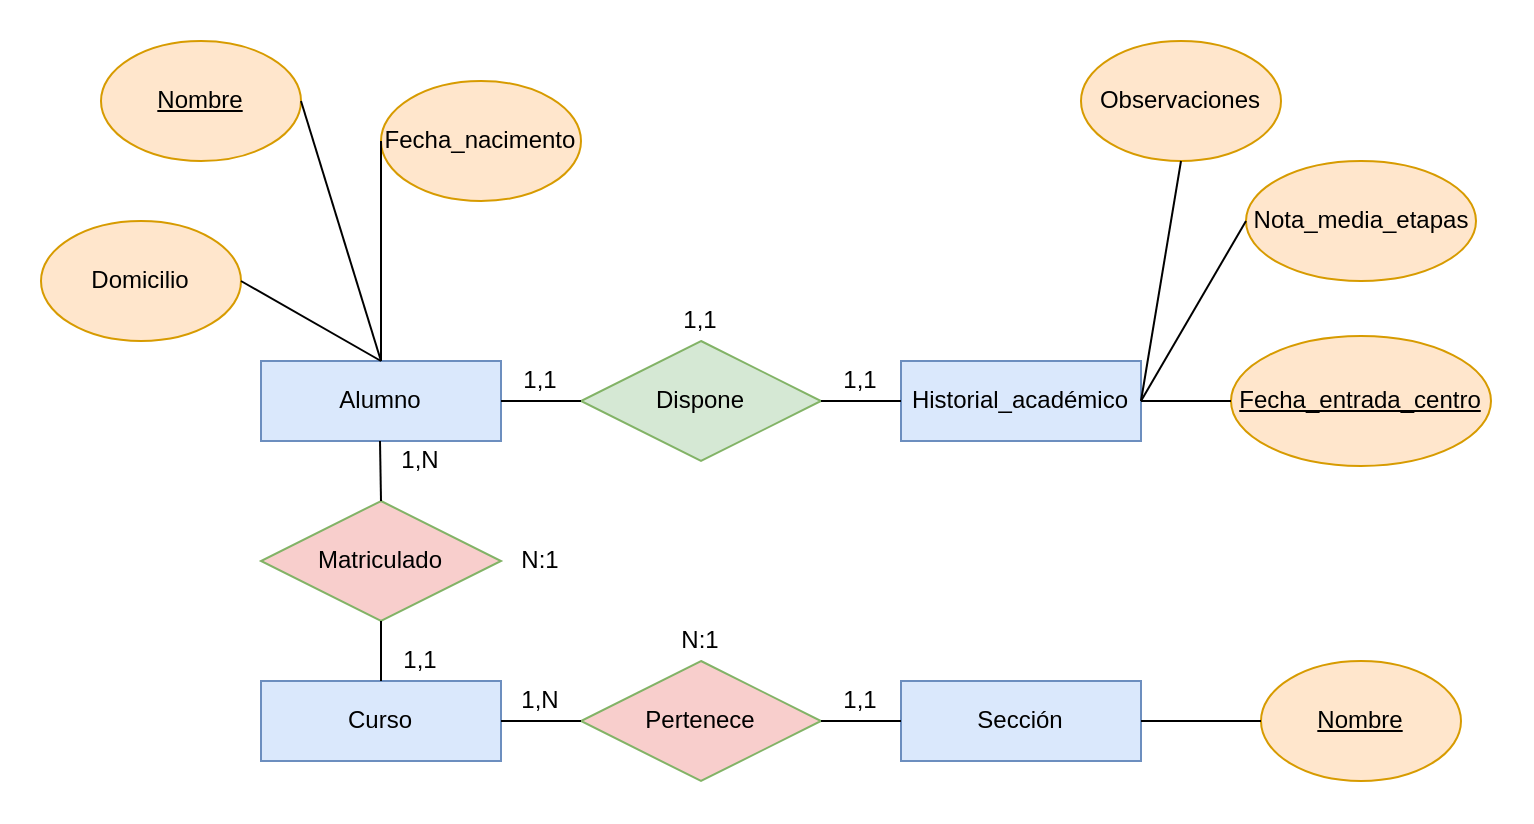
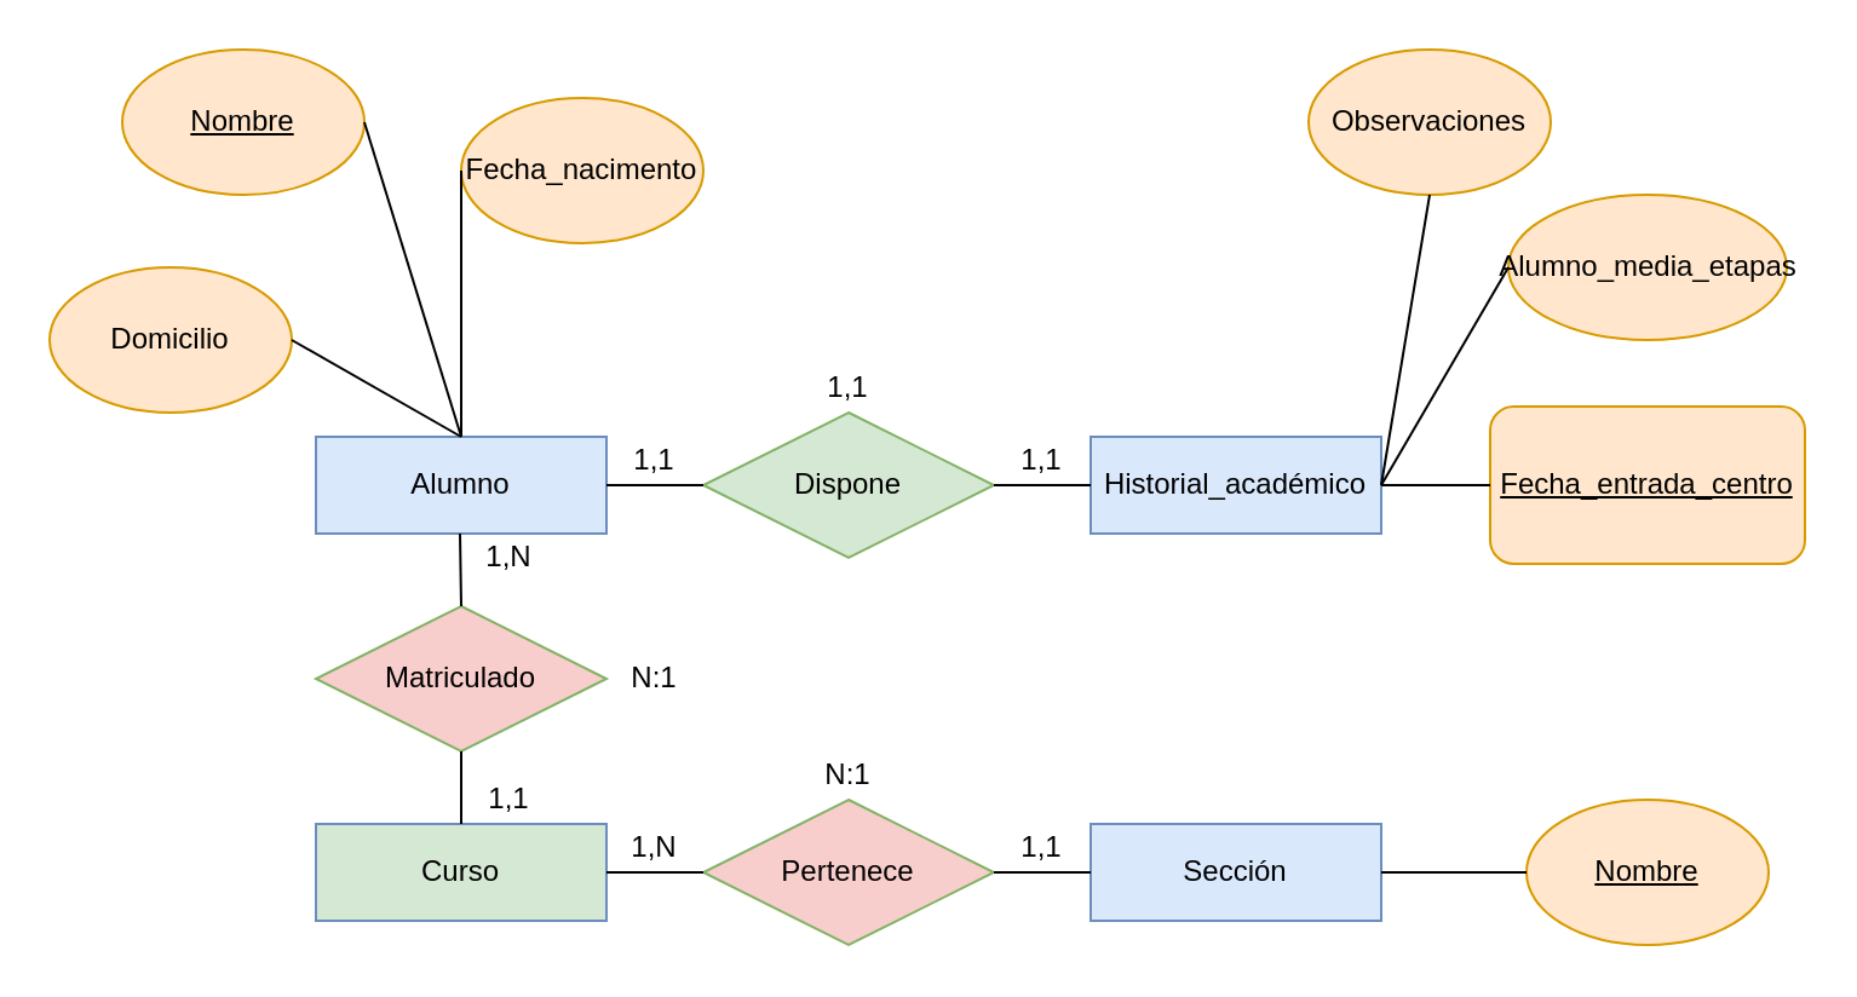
- <mxCell id="35" value="Nota_media_etapas" style="ellipse;whiteSpace=wrap;html=1;fillColor=#ffe6cc;strokeColor=#d79b00;" vertex="1" parent="1"><mxGeometry x="622.5" y="80" width="115" height="60" as="geometry" /></mxCell>
+ <mxCell id="35" value="Alumno_media_etapas" style="ellipse;whiteSpace=wrap;html=1;fillColor=#ffe6cc;strokeColor=#d79b00;" vertex="1" parent="1"><mxGeometry x="622.5" y="80" width="115" height="60" as="geometry" /></mxCell>
- <mxCell id="32" value="Fecha_entrada_centro" style="ellipse;whiteSpace=wrap;html=1;fillColor=#ffe6cc;strokeColor=#d79b00;fontStyle=4" vertex="1" parent="1"><mxGeometry x="615" y="167.5" width="130" height="65" as="geometry" /></mxCell>
+ <mxCell id="32" value="Fecha_entrada_centro" style="whiteSpace=wrap;html=1;fillColor=#ffe6cc;strokeColor=#d79b00;fontStyle=4;rounded=1;" vertex="1" parent="1"><mxGeometry x="615" y="167.5" width="130" height="65" as="geometry" /></mxCell>
- <mxCell id="3" value="Curso" style="rounded=0;whiteSpace=wrap;html=1;fillColor=#dae8fc;strokeColor=#6c8ebf;" vertex="1" parent="1"><mxGeometry x="130" y="340" width="120" height="40" as="geometry" /></mxCell>
+ <mxCell id="3" value="Curso" style="rounded=0;whiteSpace=wrap;html=1;fillColor=#d5e8d4;strokeColor=#6c8ebf;" vertex="1" parent="1"><mxGeometry x="130" y="340" width="120" height="40" as="geometry" /></mxCell>
